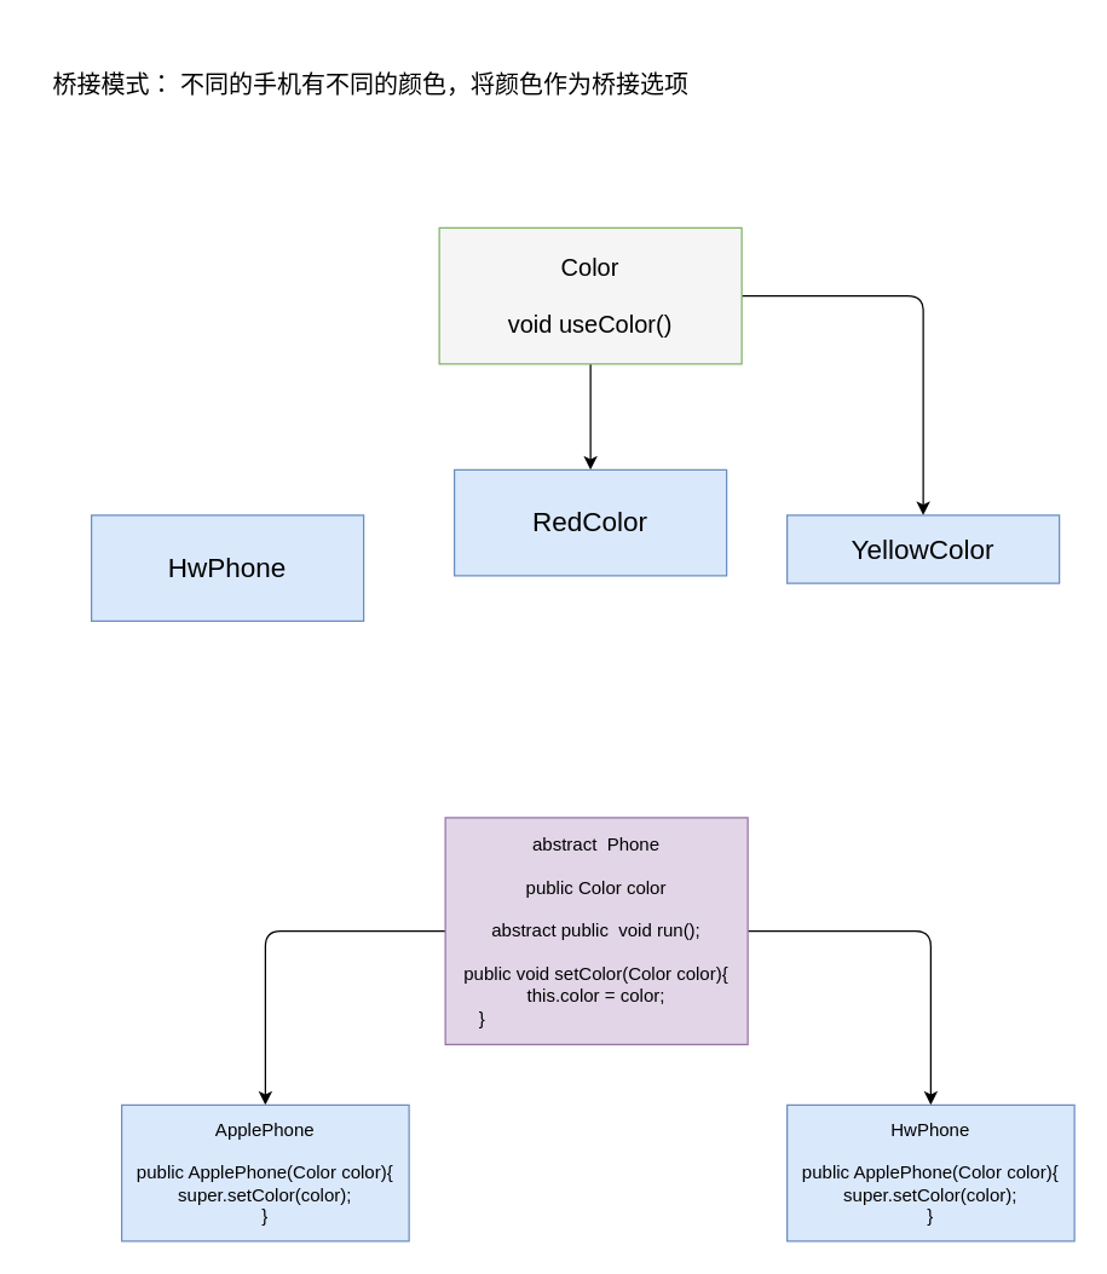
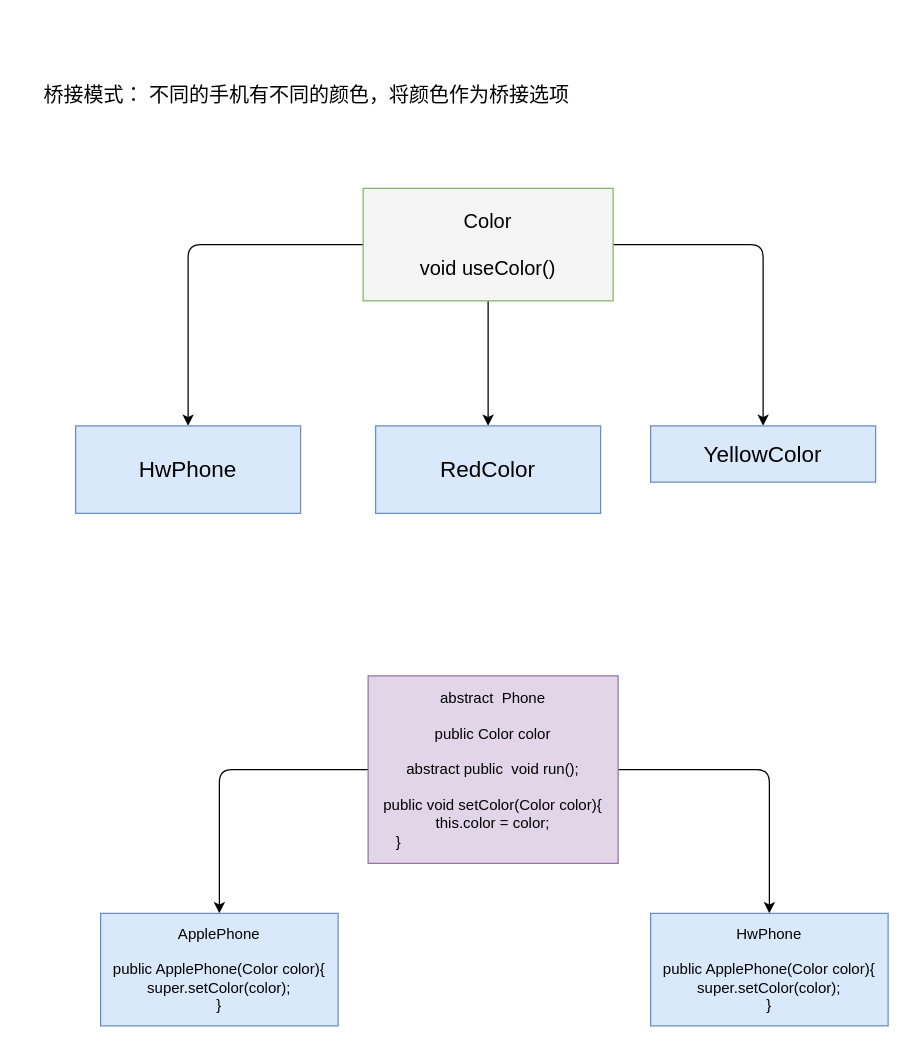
- <mxCell id="2" value="&lt;font style=&quot;font-size: 16px&quot;&gt;桥接模式： 不同的手机有不同的颜色，将颜色作为桥接选项&lt;/font&gt;" style="text;html=1;strokeColor=none;fillColor=none;align=center;verticalAlign=middle;whiteSpace=wrap;rounded=0;" vertex="1" parent="1"><mxGeometry x="20" y="20" width="450" height="70" as="geometry" /></mxCell>
+ <mxCell id="2" value="&lt;font style=&quot;font-size: 16px&quot;&gt;桥接模式： 不同的手机有不同的颜色，将颜色作为桥接选项&lt;/font&gt;" style="text;html=1;strokeColor=none;fillColor=none;align=center;verticalAlign=middle;whiteSpace=wrap;rounded=0;" vertex="1" parent="1"><mxGeometry x="20" y="40" width="450" height="70" as="geometry" /></mxCell>
+ <mxCell id="3" style="edgeStyle=orthogonalEdgeStyle;rounded=1;orthogonalLoop=1;jettySize=auto;html=1;" edge="1" parent="1" source="6" target="7"><mxGeometry relative="1" as="geometry" /></mxCell>
- <mxCell id="8" value="&lt;font style=&quot;font-size: 18px&quot;&gt;RedColor&lt;/font&gt;" style="rounded=0;whiteSpace=wrap;html=1;fillColor=#dae8fc;strokeColor=#6c8ebf;" vertex="1" parent="1"><mxGeometry x="300" y="310" width="180" height="70" as="geometry" /></mxCell>
+ <mxCell id="8" value="&lt;font style=&quot;font-size: 18px&quot;&gt;RedColor&lt;/font&gt;" style="rounded=0;whiteSpace=wrap;html=1;fillColor=#dae8fc;strokeColor=#6c8ebf;" vertex="1" parent="1"><mxGeometry x="300" y="340" width="180" height="70" as="geometry" /></mxCell>
